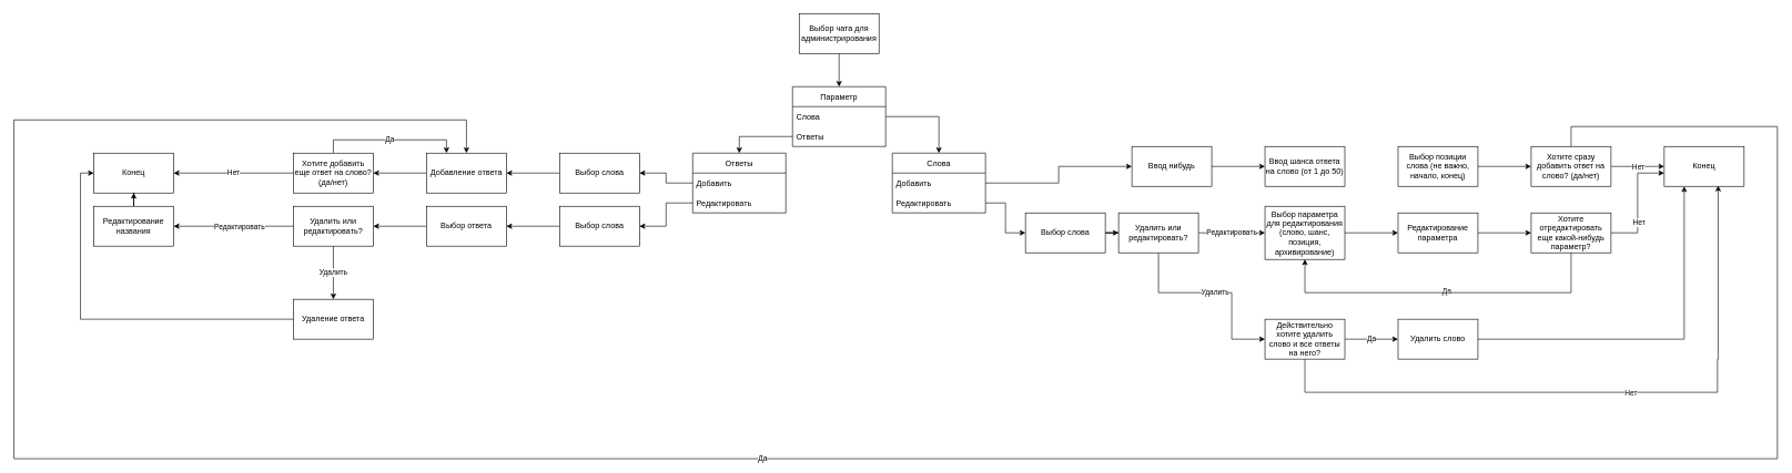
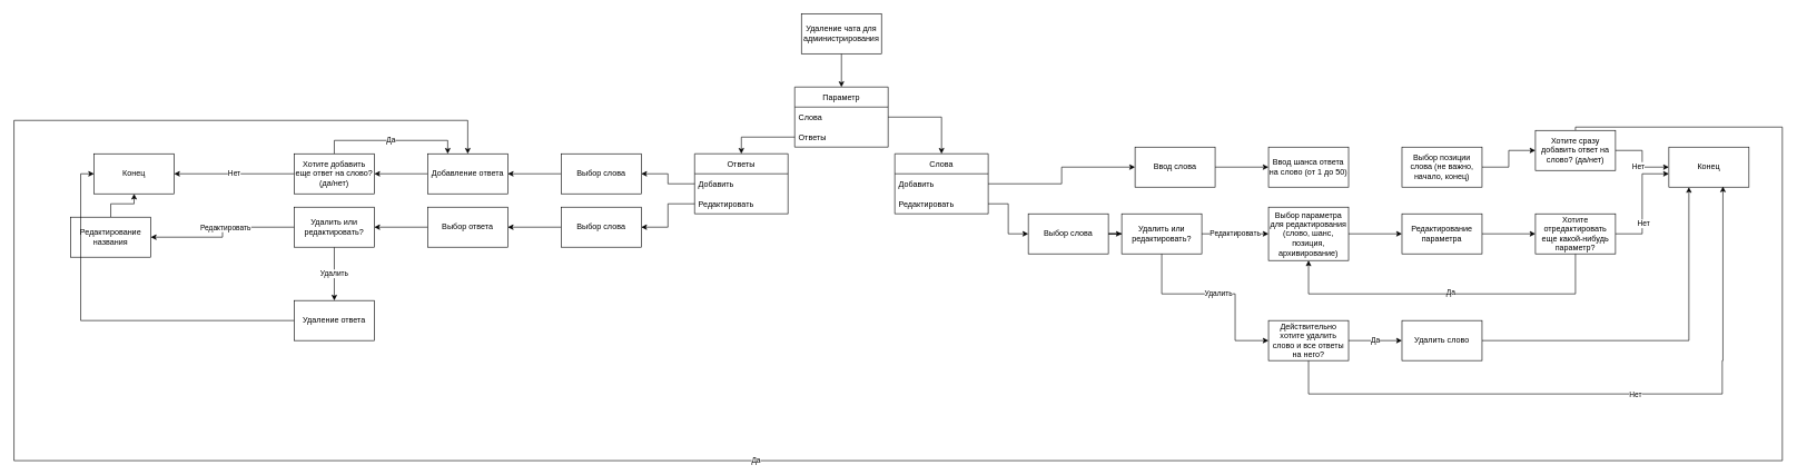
- <mxCell id="68" value="Выбор чата для администрирования" style="rounded=0;whiteSpace=wrap;html=1;" vertex="1" parent="1"><mxGeometry x="1200" y="20" width="120" height="60" as="geometry" /></mxCell>
+ <mxCell id="68" value="Удаление чата для администрирования" style="rounded=0;whiteSpace=wrap;html=1;" vertex="1" parent="1"><mxGeometry x="1200" y="20" width="120" height="60" as="geometry" /></mxCell>
- <mxCell id="14" value="Ввод нибудь" style="rounded=0;whiteSpace=wrap;html=1;" vertex="1" parent="1"><mxGeometry x="1700" y="220" width="120" height="60" as="geometry" /></mxCell>
+ <mxCell id="14" value="Ввод слова" style="rounded=0;whiteSpace=wrap;html=1;" vertex="1" parent="1"><mxGeometry x="1700" y="220" width="120" height="60" as="geometry" /></mxCell>
- <mxCell id="21" value="Хотите сразу добавить ответ на слово? (да/нет)" style="whiteSpace=wrap;html=1;rounded=0;" vertex="1" parent="1"><mxGeometry x="2300" y="220" width="120" height="60" as="geometry" /></mxCell>
+ <mxCell id="21" value="Хотите сразу добавить ответ на слово? (да/нет)" style="whiteSpace=wrap;html=1;rounded=0;" vertex="1" parent="1"><mxGeometry x="2300" y="195" width="120" height="60" as="geometry" /></mxCell>
- <mxCell id="57" value="Редактирование названия" style="whiteSpace=wrap;html=1;rounded=0;" vertex="1" parent="1"><mxGeometry x="140" y="310" width="120" height="60" as="geometry" /></mxCell>
+ <mxCell id="57" value="Редактирование названия" style="whiteSpace=wrap;html=1;rounded=0;" vertex="1" parent="1"><mxGeometry x="105" y="325" width="120" height="60" as="geometry" /></mxCell>
